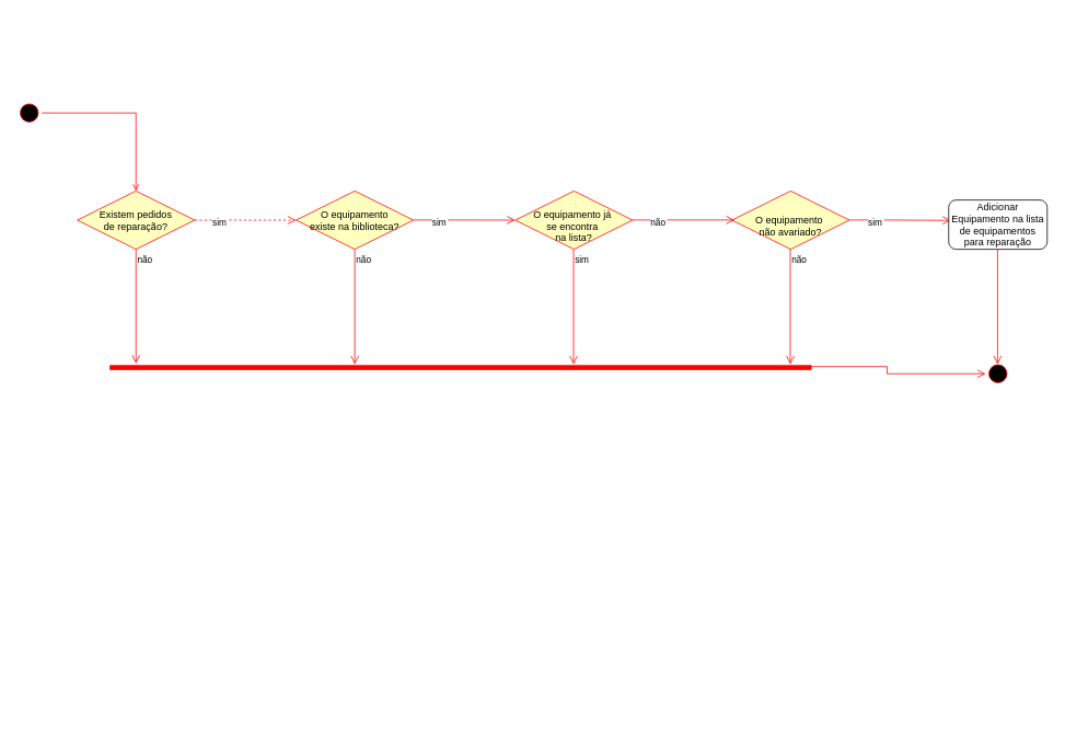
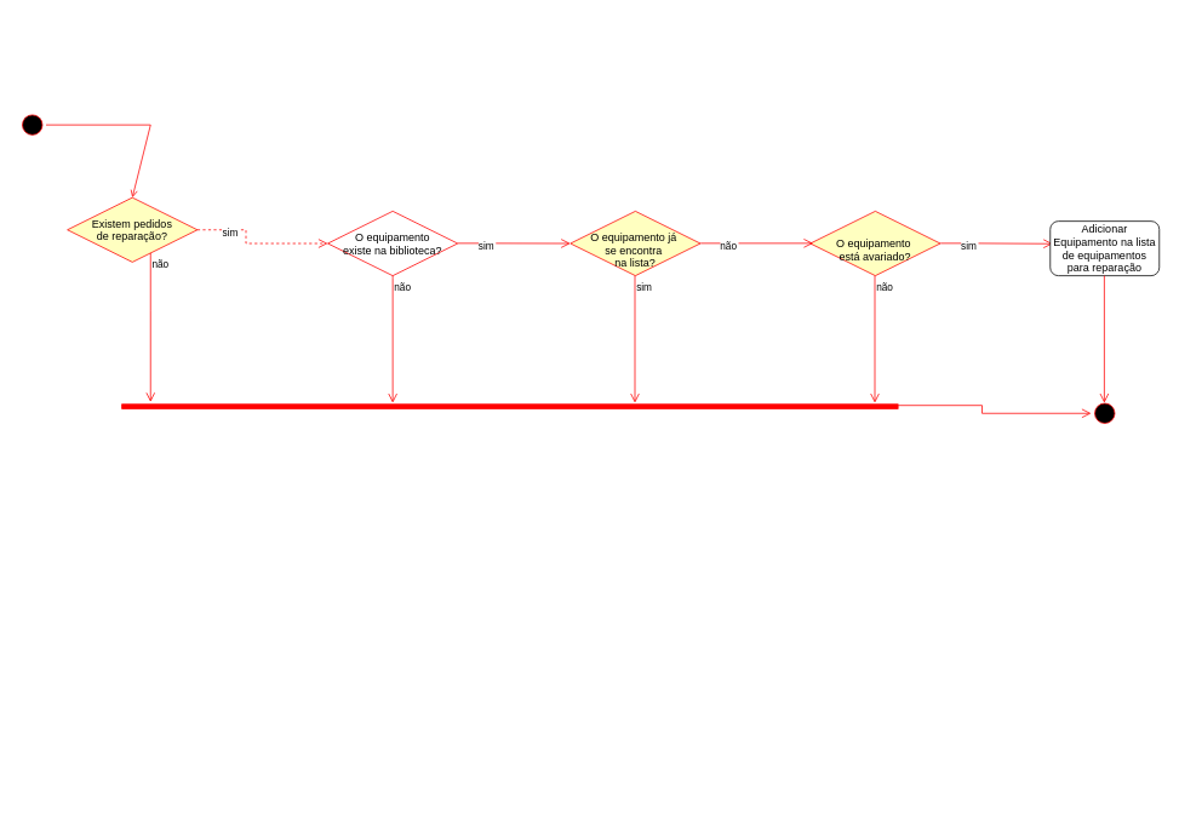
- <mxCell id="3" value="&#10;Existem pedidos&#10;de reparação?&#10;" style="rhombus;fillColor=#ffffc0;strokeColor=#ff0000;" vertex="1" parent="1"><mxGeometry x="93.5" y="232" width="143" height="71" as="geometry" /></mxCell>
+ <mxCell id="3" value="&#10;Existem pedidos&#10;de reparação?&#10;" style="rhombus;fillColor=#ffffc0;strokeColor=#ff0000;" vertex="1" parent="1"><mxGeometry x="73.5" y="217" width="143" height="71" as="geometry" /></mxCell>
- <mxCell id="4" value="&#10;O equipamento &#10;existe na biblioteca?&#10;" style="rhombus;fillColor=#ffffc0;strokeColor=#ff0000;" vertex="1" parent="1"><mxGeometry x="360" y="232" width="143" height="71" as="geometry" /></mxCell>
+ <mxCell id="4" value="&#10;O equipamento &#10;existe na biblioteca?&#10;" style="rhombus;fillColor=#ffffff;strokeColor=#ff0000;" vertex="1" parent="1"><mxGeometry x="360" y="232" width="143" height="71" as="geometry" /></mxCell>
- <mxCell id="12" value="&#10;&#10;O equipamento &#10;não avariado?&#10;" style="rhombus;fillColor=#ffffc0;strokeColor=#ff0000;" vertex="1" parent="1"><mxGeometry x="891" y="232" width="143" height="71" as="geometry" /></mxCell>
+ <mxCell id="12" value="&#10;&#10;O equipamento &#10;está avariado?&#10;" style="rhombus;fillColor=#ffffc0;strokeColor=#ff0000;" vertex="1" parent="1"><mxGeometry x="891" y="232" width="143" height="71" as="geometry" /></mxCell>
